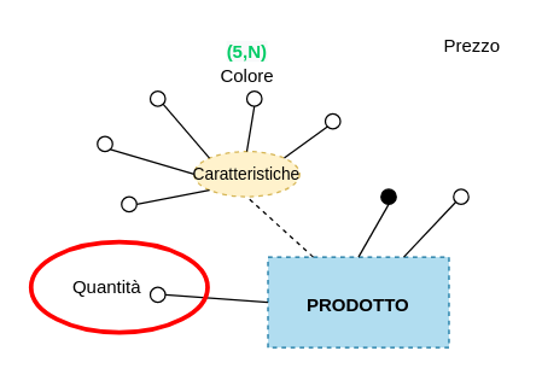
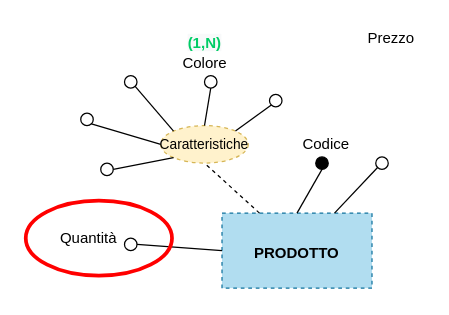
- <mxCell id="24" value="&lt;b style=&quot;color: rgb(0, 204, 102); font-family: helvetica; font-size: 12px; font-style: normal; letter-spacing: normal; text-align: center; text-indent: 0px; text-transform: none; word-spacing: 0px; background-color: rgb(248, 249, 250);&quot;&gt;(5,N)&lt;/b&gt;" style="text;whiteSpace=wrap;html=1;" vertex="1" parent="1"><mxGeometry x="148" y="20" width="50" height="30" as="geometry" /></mxCell>
+ <mxCell id="24" value="&lt;b style=&quot;color: rgb(0, 204, 102); font-family: helvetica; font-size: 12px; font-style: normal; letter-spacing: normal; text-align: center; text-indent: 0px; text-transform: none; word-spacing: 0px; background-color: rgb(248, 249, 250);&quot;&gt;(1,N)&lt;/b&gt;" style="text;whiteSpace=wrap;html=1;" vertex="1" parent="1"><mxGeometry x="148" y="20" width="50" height="30" as="geometry" /></mxCell>
+ <mxCell id="5" value="Codice" style="text;html=1;align=center;verticalAlign=middle;resizable=0;points=[];autosize=1;" parent="1" vertex="1"><mxGeometry x="235" y="105" width="50" height="20" as="geometry" /></mxCell>
